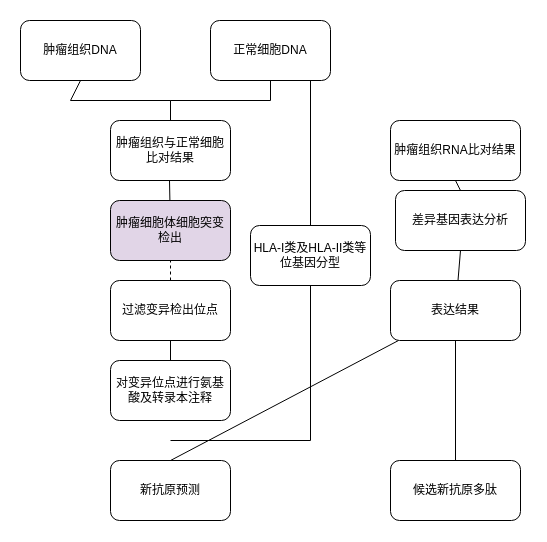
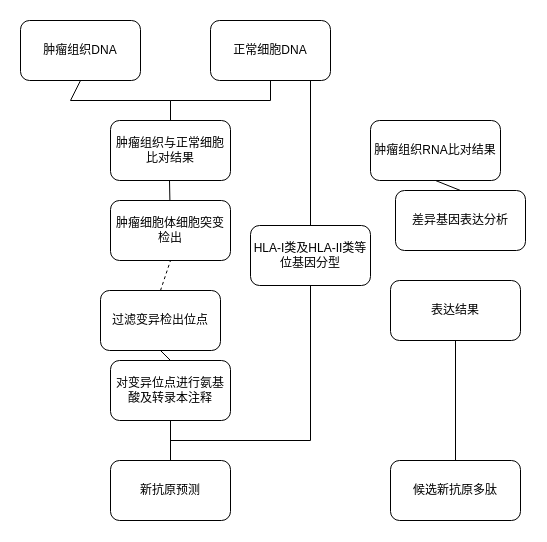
- <mxCell id="20" value="肿瘤组织RNA比对结果" style="rounded=1;whiteSpace=wrap;html=1;fontFamily=Arial;" vertex="1" parent="1"><mxGeometry x="390" y="120" width="130" height="60" as="geometry" /></mxCell>
+ <mxCell id="20" value="肿瘤组织RNA比对结果" style="rounded=1;whiteSpace=wrap;html=1;fontFamily=Arial;" vertex="1" parent="1"><mxGeometry x="370" y="120" width="130" height="60" as="geometry" /></mxCell>
- <mxCell id="9" value="肿瘤细胞体细胞突变检出" style="rounded=1;whiteSpace=wrap;html=1;fontFamily=Arial;fillColor=#e1d5e7;" vertex="1" parent="1"><mxGeometry x="110" y="200" width="120" height="60" as="geometry" /></mxCell>
+ <mxCell id="9" value="肿瘤细胞体细胞突变检出" style="rounded=1;whiteSpace=wrap;html=1;fontFamily=Arial;" vertex="1" parent="1"><mxGeometry x="110" y="200" width="120" height="60" as="geometry" /></mxCell>
- <mxCell id="23" value="" style="endArrow=none;html=1;rounded=0;entryX=0.5;entryY=1;entryDx=0;entryDy=0;fontFamily=Arial;" edge="1" parent="1" source="19" target="21"><mxGeometry width="50" height="50" relative="1" as="geometry"><mxPoint x="170" y="390" as="sourcePoint" /><mxPoint x="170" y="350" as="targetPoint" /></mxGeometry></mxCell>
- <mxCell id="11" value="过滤变异检出位点" style="rounded=1;whiteSpace=wrap;html=1;fontFamily=Arial;" vertex="1" parent="1"><mxGeometry x="110" y="280" width="120" height="60" as="geometry" /></mxCell>
+ <mxCell id="11" value="过滤变异检出位点" style="rounded=1;whiteSpace=wrap;html=1;fontFamily=Arial;" vertex="1" parent="1"><mxGeometry x="100" y="290" width="120" height="60" as="geometry" /></mxCell>
- <mxCell id="16" value="" style="endArrow=none;html=1;rounded=0;exitX=0.5;exitY=0;exitDx=0;exitDy=0;fontFamily=Arial;" edge="1" parent="1" source="15" target="19"><mxGeometry width="50" height="50" relative="1" as="geometry"><mxPoint x="180" y="480" as="sourcePoint" /><mxPoint x="170" y="530" as="targetPoint" /></mxGeometry></mxCell>
+ <mxCell id="16" value="" style="endArrow=none;html=1;rounded=0;exitX=0.5;exitY=0;exitDx=0;exitDy=0;fontFamily=Arial;" edge="1" parent="1" source="15" target="13"><mxGeometry width="50" height="50" relative="1" as="geometry"><mxPoint x="180" y="480" as="sourcePoint" /><mxPoint x="170" y="530" as="targetPoint" /></mxGeometry></mxCell>
